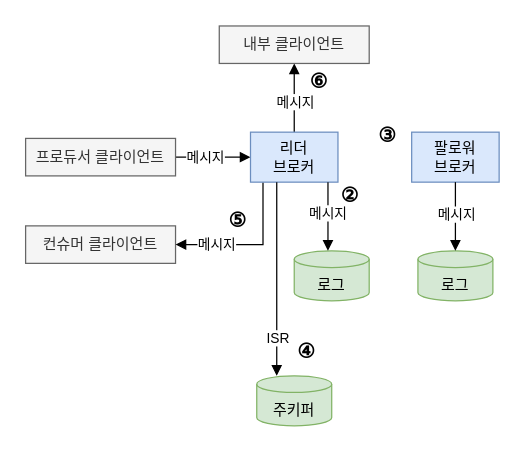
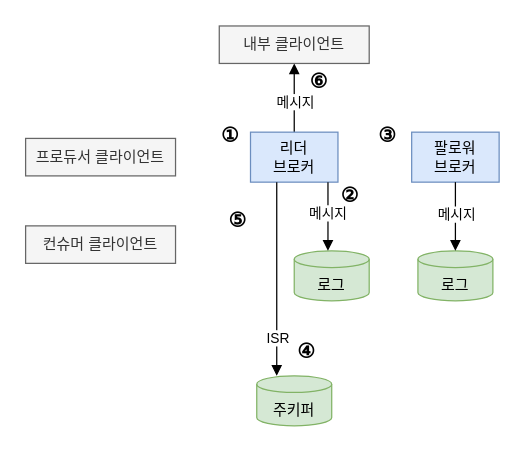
+ <mxCell id="16" value="①" style="text;html=1;align=center;verticalAlign=middle;whiteSpace=wrap;rounded=0;strokeWidth=1;fontSize=16;fontStyle=1;labelBackgroundColor=default;" vertex="1" parent="1"><mxGeometry x="169" y="97" width="30" height="20" as="geometry" /></mxCell>
- <mxCell id="2" style="edgeStyle=orthogonalEdgeStyle;rounded=0;orthogonalLoop=1;jettySize=auto;html=1;entryX=0;entryY=0.5;entryDx=0;entryDy=0;endArrow=block;endFill=1;" edge="1" parent="1" source="4" target="10"><mxGeometry relative="1" as="geometry" /></mxCell>
- <mxCell id="3" value="메시지" style="edgeLabel;html=1;align=center;verticalAlign=middle;resizable=0;points=[];" vertex="1" connectable="0" parent="2"><mxGeometry x="-0.433" y="1" relative="1" as="geometry"><mxPoint x="6" as="offset" /></mxGeometry></mxCell>
- <mxCell id="6" style="edgeStyle=orthogonalEdgeStyle;rounded=0;orthogonalLoop=1;jettySize=auto;html=1;entryX=1;entryY=0.5;entryDx=0;entryDy=0;endArrow=block;endFill=1;" edge="1" parent="1" source="10" target="5"><mxGeometry relative="1" as="geometry"><Array as="points"><mxPoint x="210" y="195" /></Array></mxGeometry></mxCell>
- <mxCell id="7" value="메시지" style="edgeLabel;html=1;align=center;verticalAlign=middle;resizable=0;points=[];" vertex="1" connectable="0" parent="6"><mxGeometry x="0.55" y="-3" relative="1" as="geometry"><mxPoint x="5" y="2" as="offset" /></mxGeometry></mxCell>
